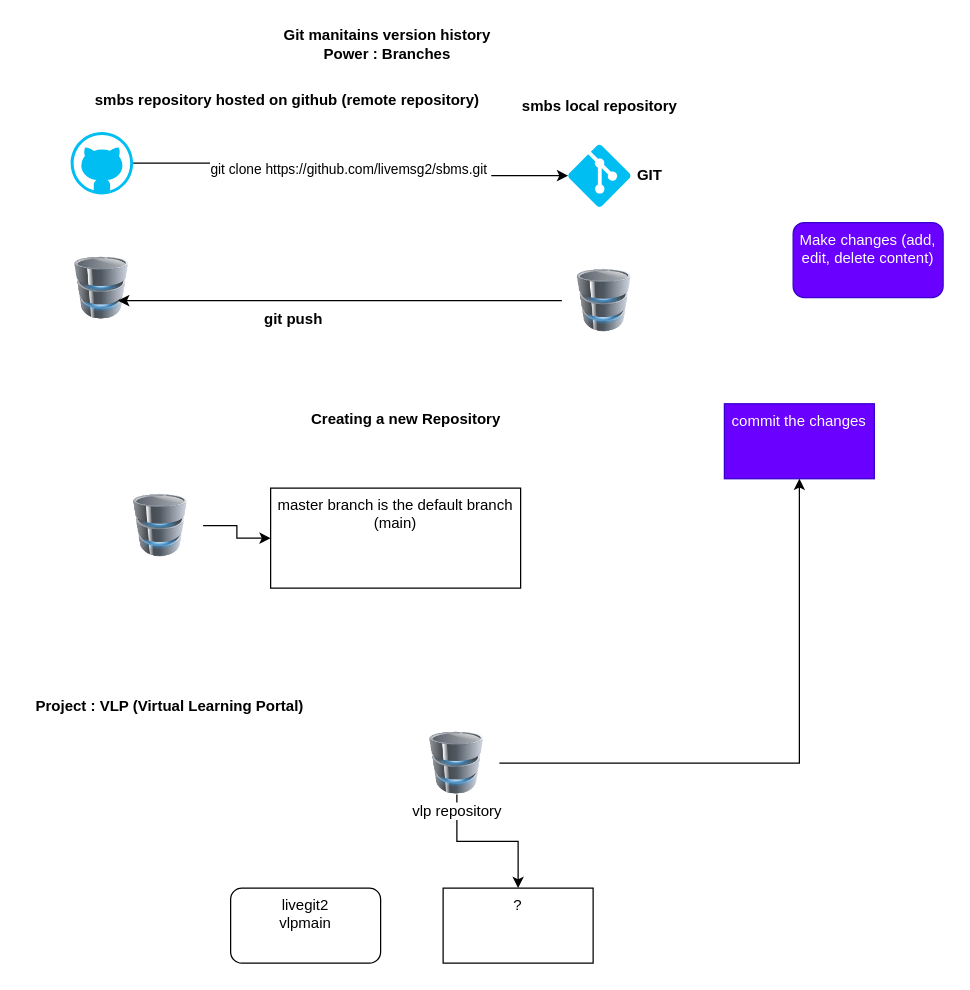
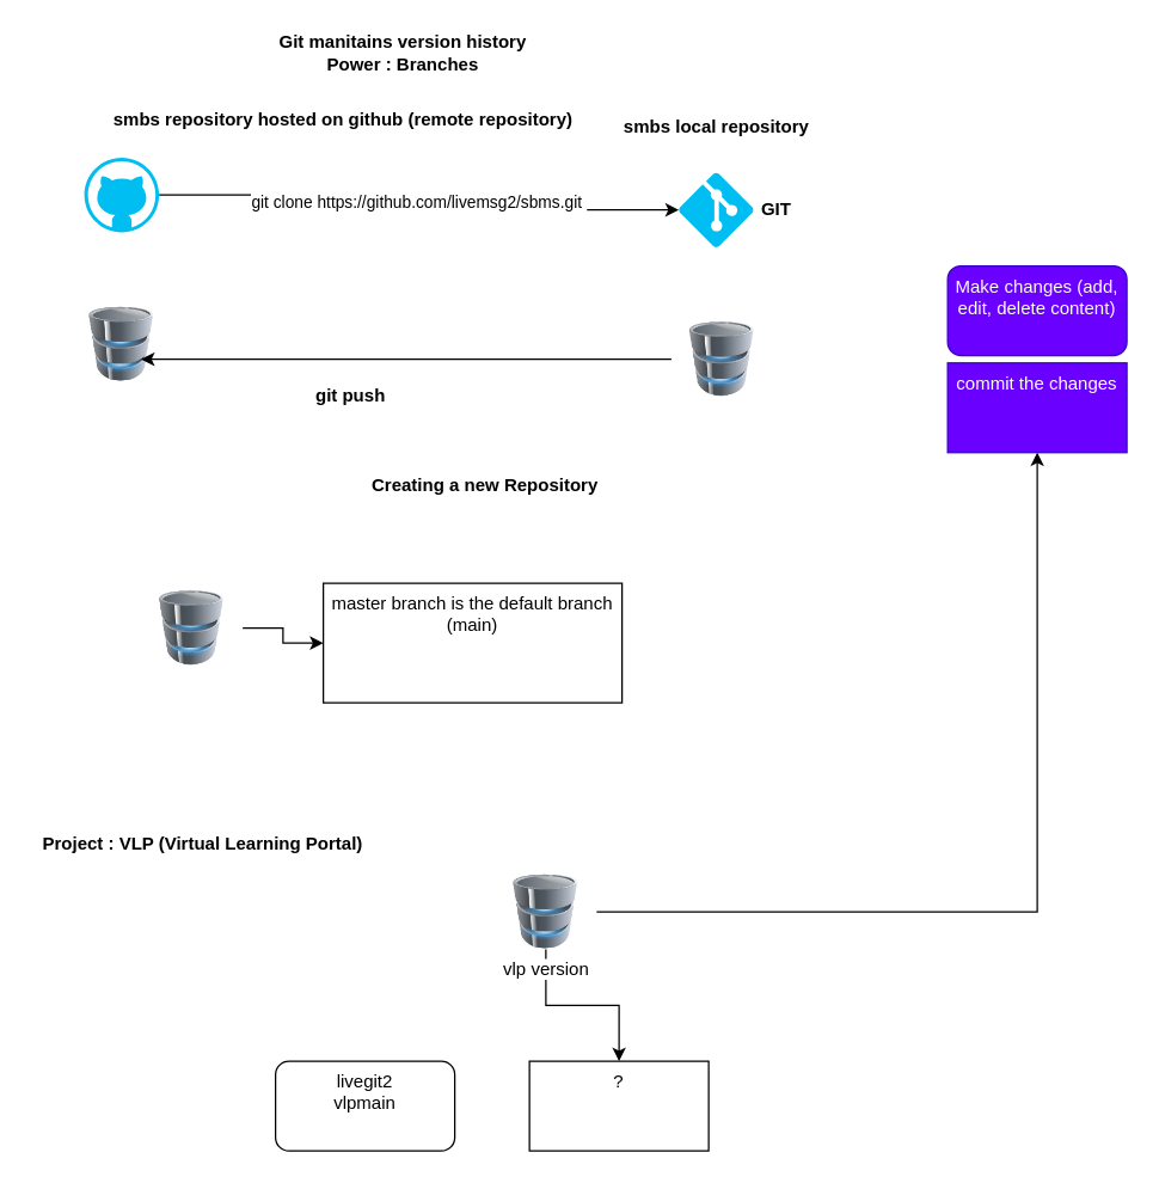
- <mxCell id="14" value="Git manitains version history&lt;br&gt;Power : Branches" style="text;html=1;align=center;verticalAlign=middle;resizable=0;points=[];autosize=1;fontStyle=1" vertex="1" parent="1"><mxGeometry x="219" y="20" width="180" height="30" as="geometry" /></mxCell>
+ <mxCell id="14" value="Git manitains version history&lt;br&gt;Power : Branches" style="text;html=1;align=center;verticalAlign=middle;resizable=0;points=[];autosize=1;fontStyle=1" vertex="1" parent="1"><mxGeometry x="179" y="20" width="180" height="30" as="geometry" /></mxCell>
- <mxCell id="13" value="git push" style="text;html=1;align=center;verticalAlign=middle;resizable=0;points=[];autosize=1;fontStyle=1" vertex="1" parent="1"><mxGeometry x="204" y="245" width="60" height="20" as="geometry" /></mxCell>
+ <mxCell id="13" value="git push" style="text;html=1;align=center;verticalAlign=middle;resizable=0;points=[];autosize=1;fontStyle=1" vertex="1" parent="1"><mxGeometry x="204" y="255" width="60" height="20" as="geometry" /></mxCell>
- <mxCell id="17" value="Creating a new Repository" style="text;html=1;align=center;verticalAlign=middle;resizable=0;points=[];autosize=1;fontStyle=1" vertex="1" parent="1"><mxGeometry x="239" y="325" width="170" height="20" as="geometry" /></mxCell>
+ <mxCell id="17" value="Creating a new Repository" style="text;html=1;align=center;verticalAlign=middle;resizable=0;points=[];autosize=1;fontStyle=1" vertex="1" parent="1"><mxGeometry x="239" y="315" width="170" height="20" as="geometry" /></mxCell>
- <mxCell id="8" value="commit the changes" style="whiteSpace=wrap;html=1;verticalAlign=top;strokeColor=#3700CC;fillColor=#6a00ff;fontColor=#ffffff;" vertex="1" parent="1"><mxGeometry x="579" y="322.5" width="120" height="60" as="geometry" /></mxCell>
+ <mxCell id="8" value="commit the changes" style="whiteSpace=wrap;html=1;verticalAlign=top;strokeColor=#3700CC;fillColor=#6a00ff;fontColor=#ffffff;" vertex="1" parent="1"><mxGeometry x="634" y="242.5" width="120" height="60" as="geometry" /></mxCell>
- <mxCell id="22" value="vlp repository" style="image;html=1;image=img/lib/clip_art/computers/Database_128x128.png" vertex="1" parent="1"><mxGeometry x="331" y="585" width="68" height="50" as="geometry" /></mxCell>
+ <mxCell id="22" value="vlp version" style="image;html=1;image=img/lib/clip_art/computers/Database_128x128.png" vertex="1" parent="1"><mxGeometry x="331" y="585" width="68" height="50" as="geometry" /></mxCell>
